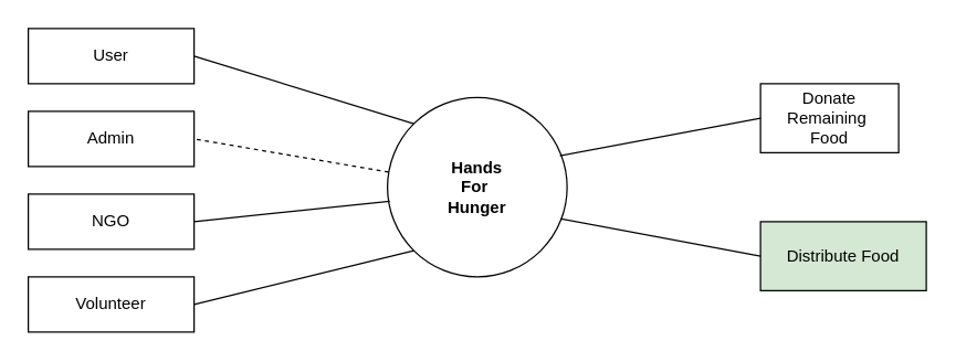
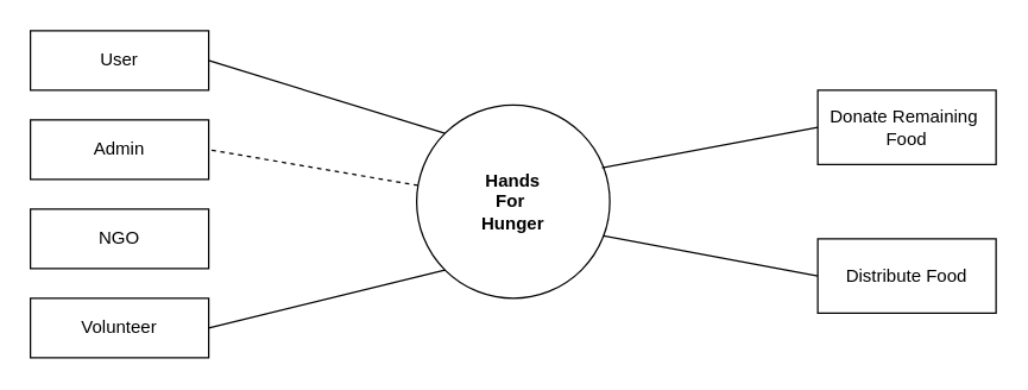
- <mxCell id="11" value="Donate Remaining&amp;nbsp;&lt;br&gt;Food" style="rounded=0;whiteSpace=wrap;html=1;" vertex="1" parent="1"><mxGeometry x="550" y="60" width="100" height="50" as="geometry" /></mxCell>
+ <mxCell id="11" value="Donate Remaining&amp;nbsp;&lt;br&gt;Food" style="rounded=0;whiteSpace=wrap;html=1;" vertex="1" parent="1"><mxGeometry x="550" y="60" width="120" height="50" as="geometry" /></mxCell>
- <mxCell id="9" value="" style="endArrow=none;html=1;entryX=1;entryY=0.5;entryDx=0;entryDy=0;exitX=0.012;exitY=0.578;exitDx=0;exitDy=0;exitPerimeter=0;" edge="1" parent="1" source="2" target="5"><mxGeometry width="50" height="50" relative="1" as="geometry"><mxPoint x="290.927" y="134.061" as="sourcePoint" /><mxPoint x="150" y="110" as="targetPoint" /></mxGeometry></mxCell>
- <mxCell id="12" value="Distribute Food" style="rounded=0;whiteSpace=wrap;html=1;fillColor=#d5e8d4;" vertex="1" parent="1"><mxGeometry x="550" y="160" width="120" height="50" as="geometry" /></mxCell>
+ <mxCell id="12" value="Distribute Food" style="rounded=0;whiteSpace=wrap;html=1;" vertex="1" parent="1"><mxGeometry x="550" y="160" width="120" height="50" as="geometry" /></mxCell>
